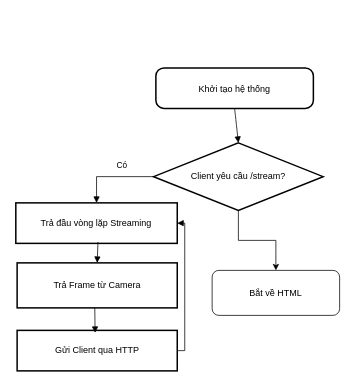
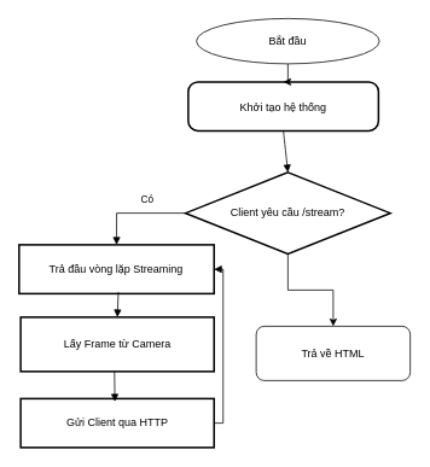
+ <mxCell id="14" value="Bắt đầu" style="ellipse;whiteSpace=wrap;html=1;labelBackgroundColor=none;" vertex="1" parent="1"><mxGeometry x="216" y="20" width="202" height="50" as="geometry" /></mxCell>
+ <mxCell id="13" style="edgeStyle=orthogonalEdgeStyle;rounded=0;orthogonalLoop=1;jettySize=auto;html=1;labelBackgroundColor=none;fontColor=default;" edge="1" parent="1" source="14" target="2"><mxGeometry relative="1" as="geometry" /></mxCell>
- <mxCell id="6" value="Trả Frame từ Camera" style="whiteSpace=wrap;strokeWidth=2;labelBackgroundColor=none;" vertex="1" parent="1"><mxGeometry x="22" y="350" width="213.5" height="60" as="geometry" /></mxCell>
+ <mxCell id="6" value="Lấy Frame từ Camera" style="whiteSpace=wrap;strokeWidth=2;labelBackgroundColor=none;" vertex="1" parent="1"><mxGeometry x="22" y="350" width="213.5" height="60" as="geometry" /></mxCell>
- <mxCell id="15" value="Bắt về HTML" style="rounded=1;whiteSpace=wrap;html=1;labelBackgroundColor=none;" vertex="1" parent="1"><mxGeometry x="282" y="360" width="170" height="60" as="geometry" /></mxCell>
+ <mxCell id="15" value="Trả về HTML" style="rounded=1;whiteSpace=wrap;html=1;labelBackgroundColor=none;" vertex="1" parent="1"><mxGeometry x="282" y="360" width="170" height="60" as="geometry" /></mxCell>
